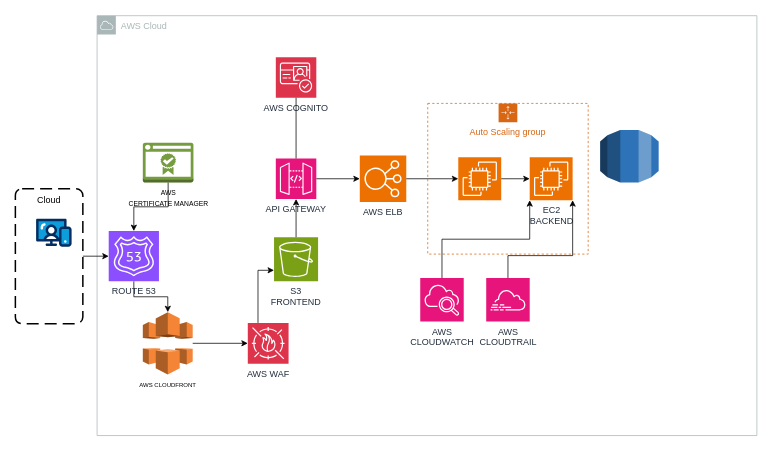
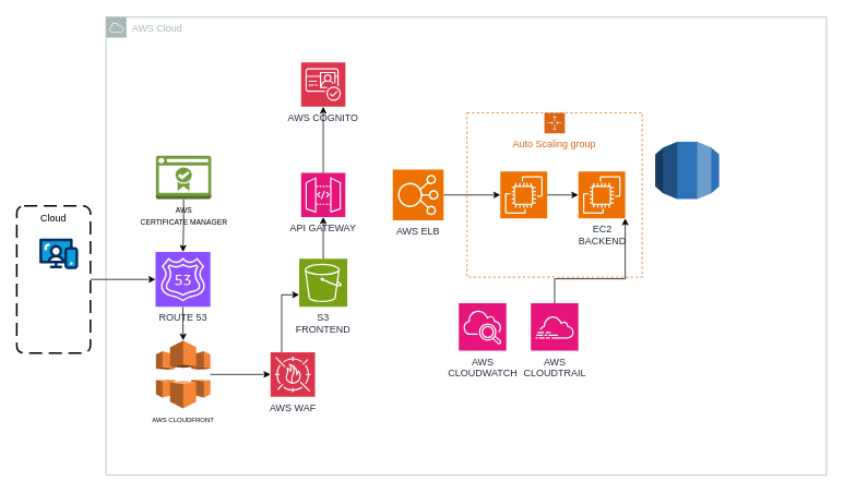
- <mxCell id="18" style="edgeStyle=orthogonalEdgeStyle;rounded=0;orthogonalLoop=1;jettySize=auto;html=1;exitX=0.5;exitY=0;exitDx=0;exitDy=0;exitPerimeter=0;entryX=0.5;entryY=1;entryDx=0;entryDy=0;entryPerimeter=0;endArrow=none;" parent="1" source="9" target="17" edge="1"><mxGeometry relative="1" as="geometry" /></mxCell>
+ <mxCell id="18" style="edgeStyle=orthogonalEdgeStyle;rounded=0;orthogonalLoop=1;jettySize=auto;html=1;exitX=0.5;exitY=0;exitDx=0;exitDy=0;exitPerimeter=0;entryX=0.5;entryY=1;entryDx=0;entryDy=0;entryPerimeter=0;" parent="1" source="9" target="17" edge="1"><mxGeometry relative="1" as="geometry" /></mxCell>
- <mxCell id="11" style="edgeStyle=orthogonalEdgeStyle;rounded=0;orthogonalLoop=1;jettySize=auto;html=1;exitX=1;exitY=0.5;exitDx=0;exitDy=0;exitPerimeter=0;entryX=0;entryY=0.5;entryDx=0;entryDy=0;entryPerimeter=0;" parent="1" source="9" target="10" edge="1"><mxGeometry relative="1" as="geometry" /></mxCell>
- <mxCell id="30" style="edgeStyle=orthogonalEdgeStyle;rounded=0;orthogonalLoop=1;jettySize=auto;html=1;exitX=0.5;exitY=0;exitDx=0;exitDy=0;exitPerimeter=0;entryX=0;entryY=1;entryDx=0;entryDy=0;entryPerimeter=0;" edge="1" parent="1" source="16" target="28"><mxGeometry relative="1" as="geometry" /></mxCell>
- <mxCell id="20" value="ROUTE 53&lt;div&gt;&lt;br&gt;&lt;/div&gt;" style="sketch=0;points=[[0,0,0],[0.25,0,0],[0.5,0,0],[0.75,0,0],[1,0,0],[0,1,0],[0.25,1,0],[0.5,1,0],[0.75,1,0],[1,1,0],[0,0.25,0],[0,0.5,0],[0,0.75,0],[1,0.25,0],[1,0.5,0],[1,0.75,0]];outlineConnect=0;fontColor=#232F3E;fillColor=#8C4FFF;strokeColor=#ffffff;dashed=0;verticalLabelPosition=bottom;verticalAlign=top;align=center;html=1;fontSize=12;fontStyle=0;aspect=fixed;shape=mxgraph.aws4.resourceIcon;resIcon=mxgraph.aws4.route_53;" vertex="1" parent="1"><mxGeometry x="144.5" y="307.25" width="67" height="67" as="geometry" /></mxCell>
+ <mxCell id="20" value="ROUTE 53&lt;div&gt;&lt;br&gt;&lt;/div&gt;" style="sketch=0;points=[[0,0,0],[0.25,0,0],[0.5,0,0],[0.75,0,0],[1,0,0],[0,1,0],[0.25,1,0],[0.5,1,0],[0.75,1,0],[1,1,0],[0,0.25,0],[0,0.5,0],[0,0.75,0],[1,0.25,0],[1,0.5,0],[1,0.75,0]];outlineConnect=0;fontColor=#232F3E;fillColor=#8C4FFF;strokeColor=#ffffff;dashed=0;verticalLabelPosition=bottom;verticalAlign=top;align=center;html=1;fontSize=12;fontStyle=0;aspect=fixed;shape=mxgraph.aws4.resourceIcon;resIcon=mxgraph.aws4.route_53;" vertex="1" parent="1"><mxGeometry x="189.5" y="307.25" width="67" height="67" as="geometry" /></mxCell>
